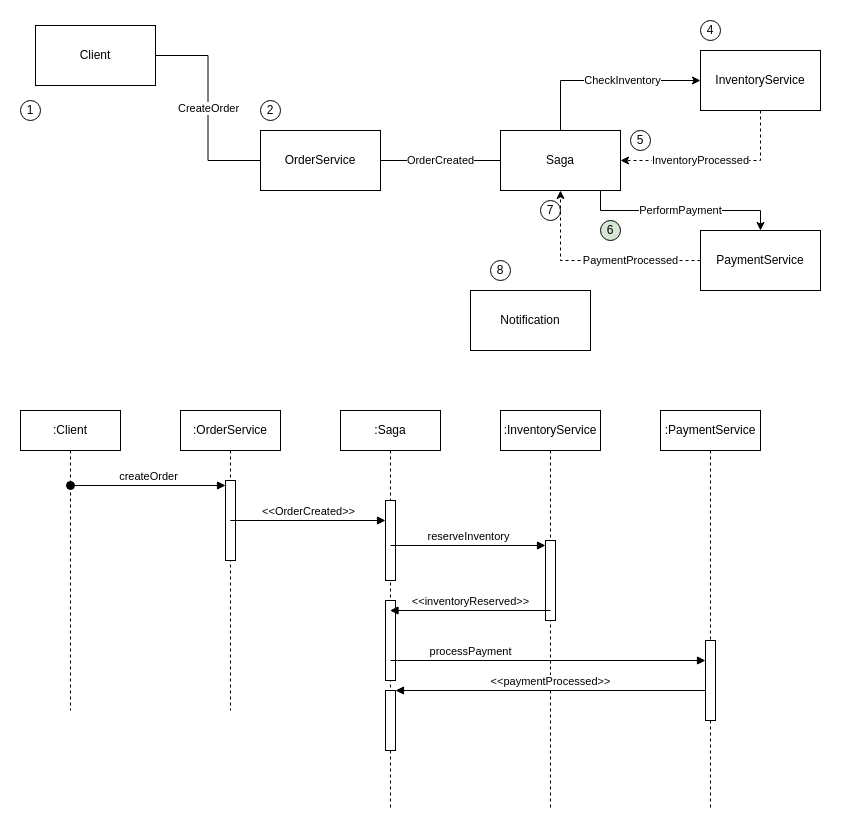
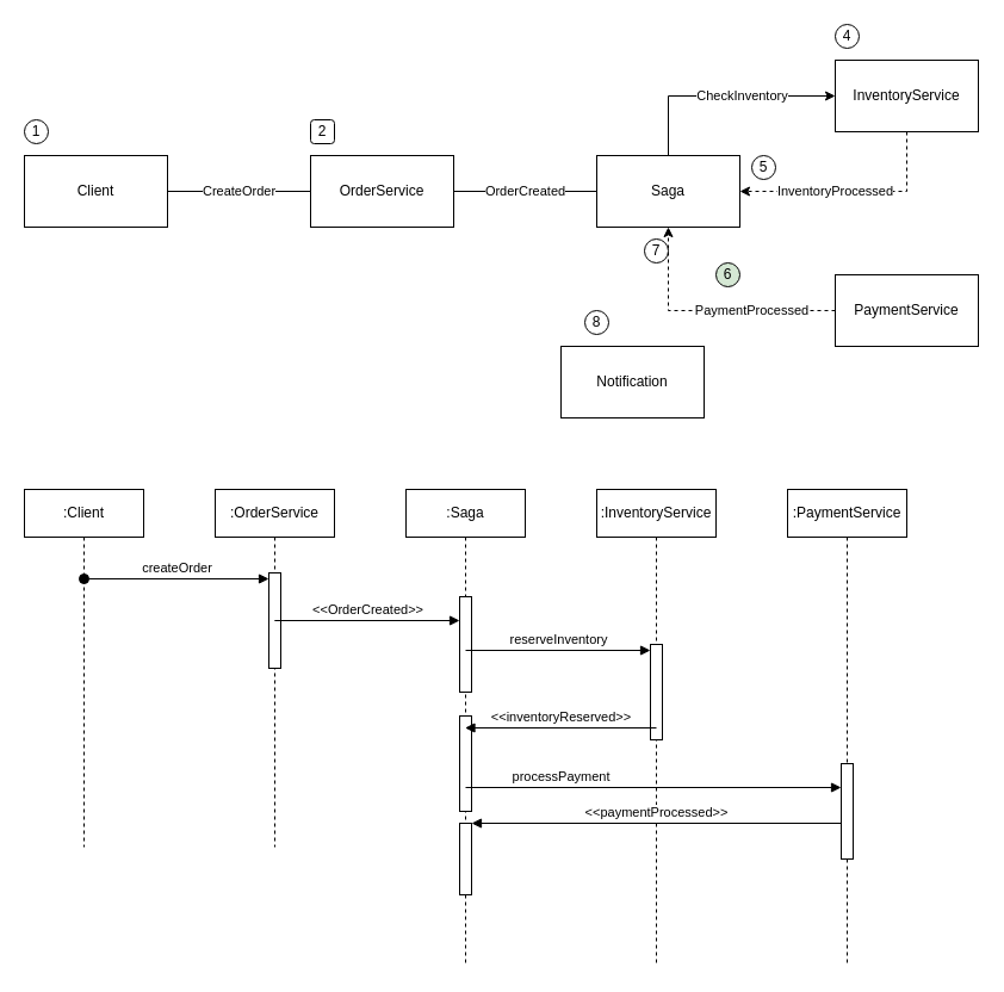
- <mxCell id="5" value="Client" style="rounded=0;whiteSpace=wrap;html=1;" vertex="1" parent="1"><mxGeometry x="35" y="25" width="120" height="60" as="geometry" /></mxCell>
+ <mxCell id="5" value="Client" style="rounded=0;whiteSpace=wrap;html=1;" vertex="1" parent="1"><mxGeometry x="20" y="130" width="120" height="60" as="geometry" /></mxCell>
- <mxCell id="15" value="2" style="ellipse;whiteSpace=wrap;html=1;aspect=fixed;" vertex="1" parent="1"><mxGeometry x="260" y="100" width="20" height="20" as="geometry" /></mxCell>
+ <mxCell id="15" value="2" style="whiteSpace=wrap;html=1;aspect=fixed;rounded=1;" vertex="1" parent="1"><mxGeometry x="260" y="100" width="20" height="20" as="geometry" /></mxCell>
- <mxCell id="9" value="PerformPayment" style="edgeStyle=orthogonalEdgeStyle;rounded=0;orthogonalLoop=1;jettySize=auto;html=1;" edge="1" parent="1" source="10" target="12"><mxGeometry relative="1" as="geometry"><Array as="points"><mxPoint x="600" y="210" /><mxPoint x="760" y="210" /></Array></mxGeometry></mxCell>
